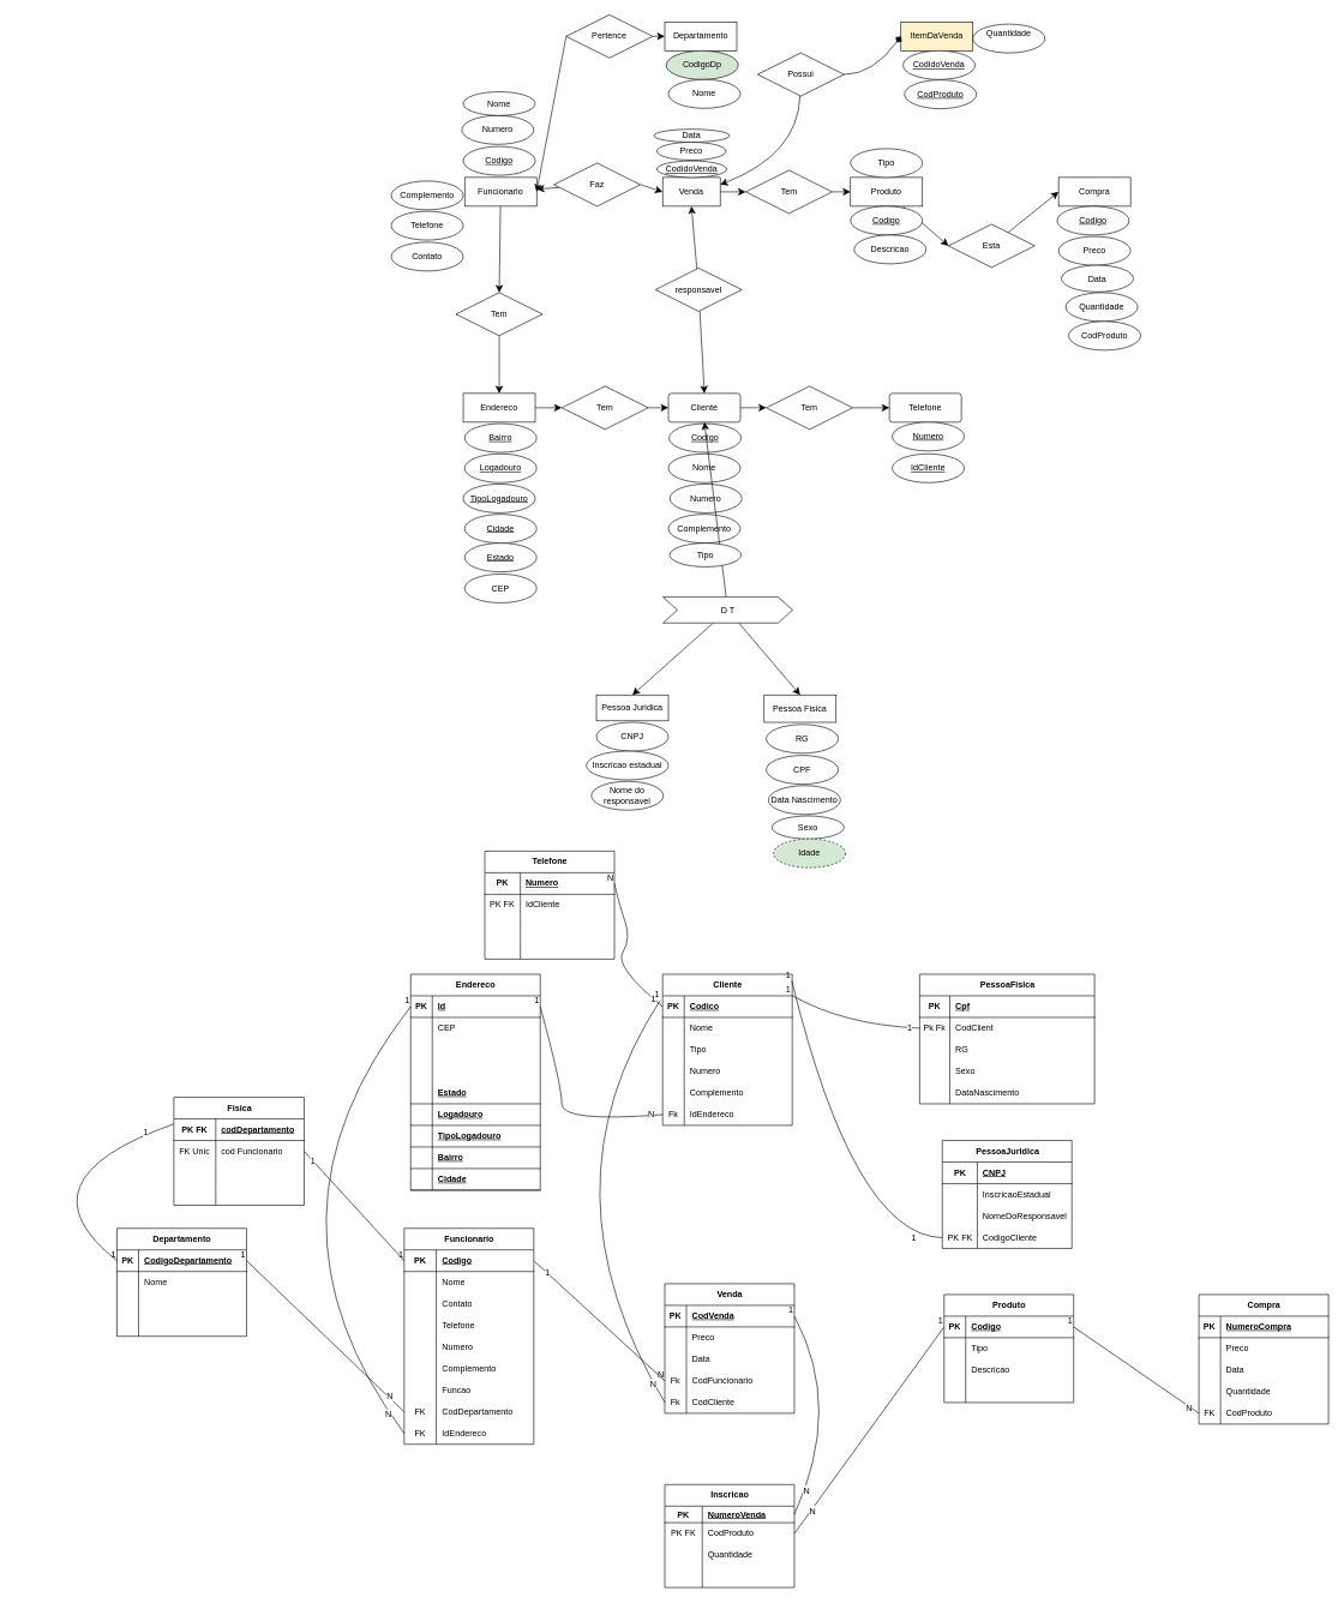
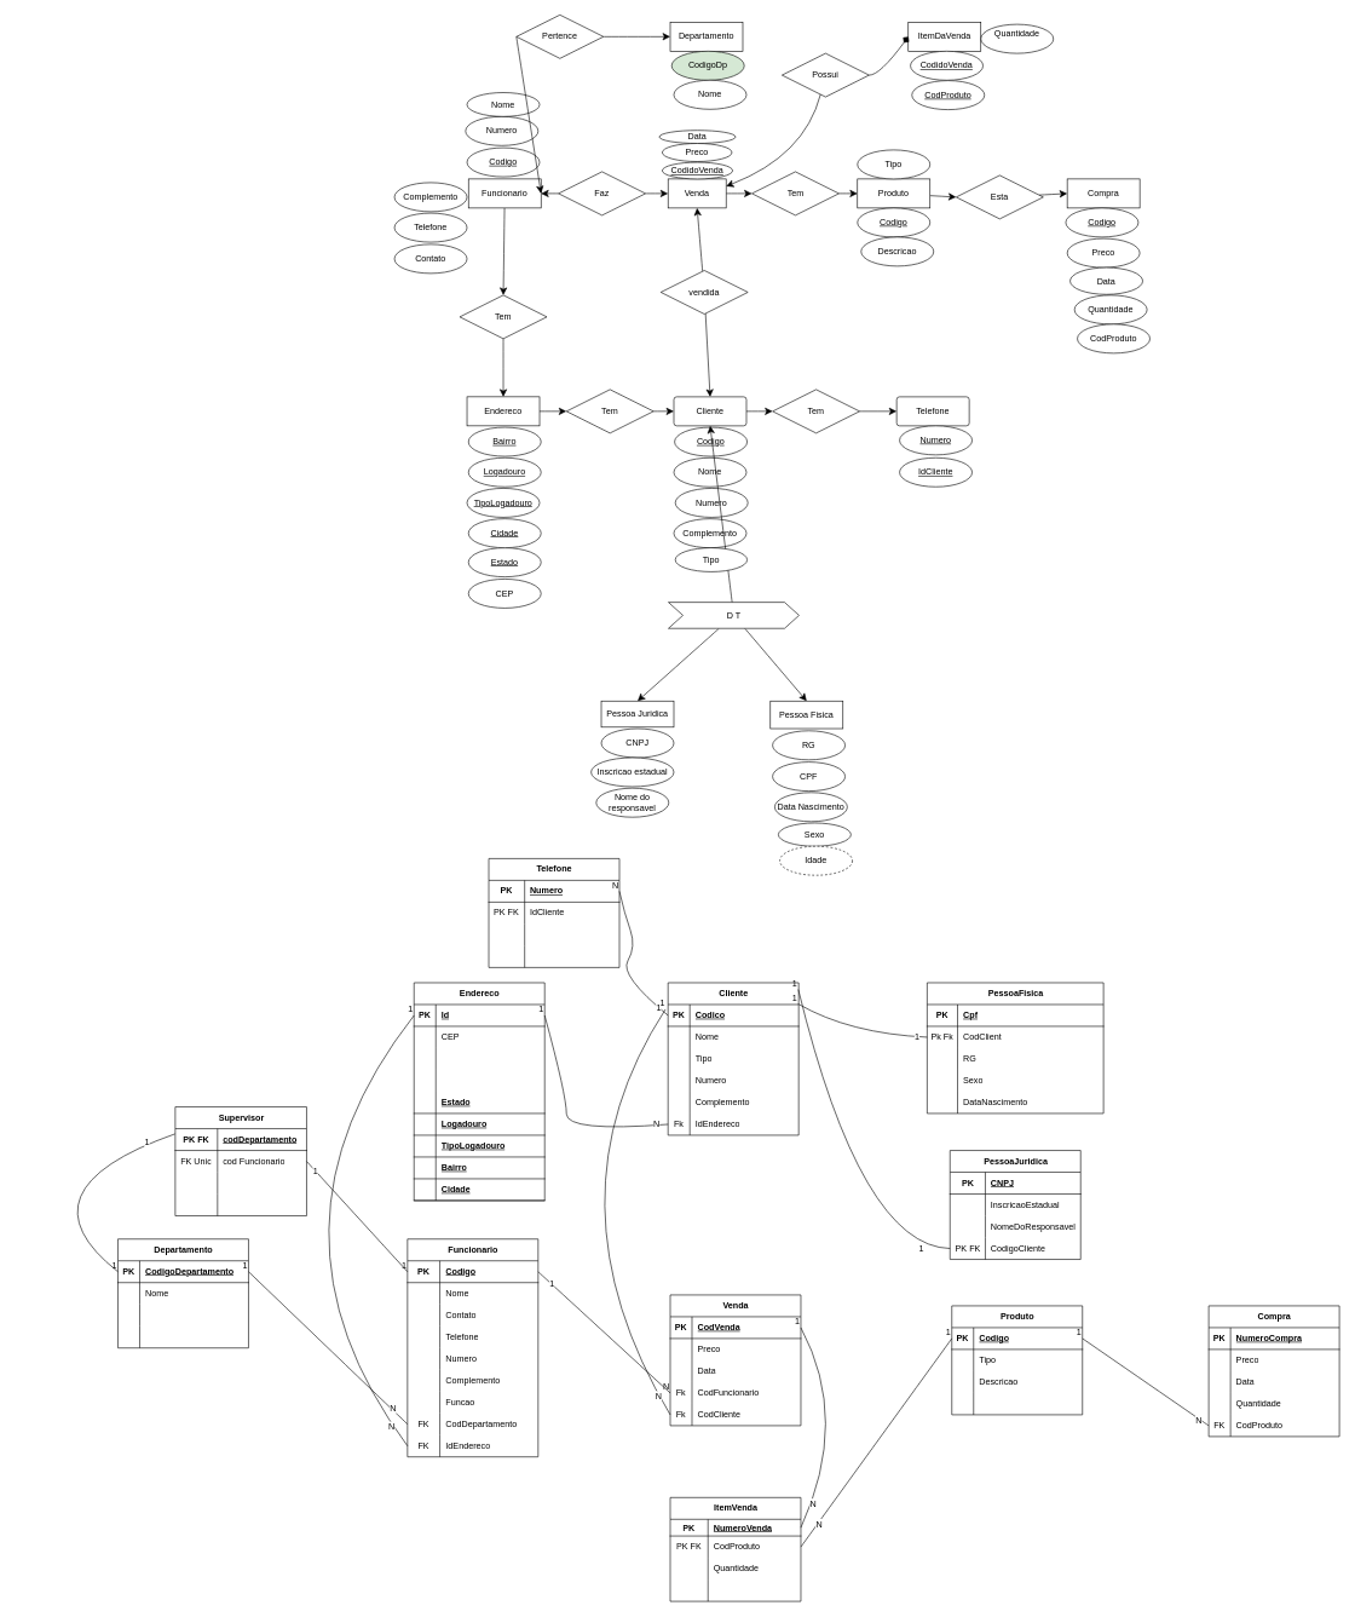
- <mxCell id="50" value="Pertence" style="shape=rhombus;perimeter=rhombusPerimeter;whiteSpace=wrap;html=1;align=center;" vertex="1" parent="1"><mxGeometry x="786" y="20" width="120" height="60" as="geometry" /></mxCell>
+ <mxCell id="50" value="Pertence" style="shape=rhombus;perimeter=rhombusPerimeter;whiteSpace=wrap;html=1;align=center;" vertex="1" parent="1"><mxGeometry x="711" y="20" width="120" height="60" as="geometry" /></mxCell>
- <mxCell id="76" value="ItemDaVenda" style="whiteSpace=wrap;html=1;align=center;fillColor=#fff2cc;" vertex="1" parent="1"><mxGeometry x="1251" y="30" width="100" height="40" as="geometry" /></mxCell>
+ <mxCell id="76" value="ItemDaVenda" style="whiteSpace=wrap;html=1;align=center;" vertex="1" parent="1"><mxGeometry x="1251" y="30" width="100" height="40" as="geometry" /></mxCell>
- <mxCell id="83" value="Possui" style="shape=rhombus;perimeter=rhombusPerimeter;whiteSpace=wrap;html=1;align=center;" vertex="1" parent="1"><mxGeometry x="1052" y="73" width="120" height="60" as="geometry" /></mxCell>
+ <mxCell id="83" value="Possui" style="shape=rhombus;perimeter=rhombusPerimeter;whiteSpace=wrap;html=1;align=center;" vertex="1" parent="1"><mxGeometry x="1077" y="73" width="120" height="60" as="geometry" /></mxCell>
- <mxCell id="62" value="Faz" style="shape=rhombus;perimeter=rhombusPerimeter;whiteSpace=wrap;html=1;align=center;" vertex="1" parent="1"><mxGeometry x="769" y="226" width="120" height="60" as="geometry" /></mxCell>
+ <mxCell id="62" value="Faz" style="shape=rhombus;perimeter=rhombusPerimeter;whiteSpace=wrap;html=1;align=center;" vertex="1" parent="1"><mxGeometry x="769" y="236" width="120" height="60" as="geometry" /></mxCell>
- <mxCell id="73" value="Esta" style="shape=rhombus;perimeter=rhombusPerimeter;whiteSpace=wrap;html=1;align=center;" vertex="1" parent="1"><mxGeometry x="1317" y="311" width="120" height="60" as="geometry" /></mxCell>
+ <mxCell id="73" value="Esta" style="shape=rhombus;perimeter=rhombusPerimeter;whiteSpace=wrap;html=1;align=center;" vertex="1" parent="1"><mxGeometry x="1317" y="241" width="120" height="60" as="geometry" /></mxCell>
- <mxCell id="65" value="responsavel" style="shape=rhombus;perimeter=rhombusPerimeter;whiteSpace=wrap;html=1;align=center;" vertex="1" parent="1"><mxGeometry x="910" y="372" width="120" height="60" as="geometry" /></mxCell>
+ <mxCell id="65" value="vendida" style="shape=rhombus;perimeter=rhombusPerimeter;whiteSpace=wrap;html=1;align=center;" vertex="1" parent="1"><mxGeometry x="910" y="372" width="120" height="60" as="geometry" /></mxCell>
- <mxCell id="31" value="Idade" style="ellipse;whiteSpace=wrap;html=1;align=center;dashed=1;fillColor=#d5e8d4;" vertex="1" parent="1"><mxGeometry x="1074" y="1165" width="100" height="40" as="geometry" /></mxCell>
+ <mxCell id="31" value="Idade" style="ellipse;whiteSpace=wrap;html=1;align=center;dashed=1;" vertex="1" parent="1"><mxGeometry x="1074" y="1165" width="100" height="40" as="geometry" /></mxCell>
- <mxCell id="308" value="Fisica" style="shape=table;startSize=30;container=1;collapsible=1;childLayout=tableLayout;fixedRows=1;rowLines=0;fontStyle=1;align=center;resizeLast=1;html=1;" vertex="1" parent="1"><mxGeometry x="241" y="1524" width="181" height="150" as="geometry" /></mxCell>
+ <mxCell id="308" value="Supervisor" style="shape=table;startSize=30;container=1;collapsible=1;childLayout=tableLayout;fixedRows=1;rowLines=0;fontStyle=1;align=center;resizeLast=1;html=1;" vertex="1" parent="1"><mxGeometry x="241" y="1524" width="181" height="150" as="geometry" /></mxCell>
- <mxCell id="289" value="Inscricao" style="shape=table;startSize=30;container=1;collapsible=1;childLayout=tableLayout;fixedRows=1;rowLines=0;fontStyle=1;align=center;resizeLast=1;html=1;" vertex="1" parent="1"><mxGeometry x="923" y="2062" width="180" height="143" as="geometry" /></mxCell>
+ <mxCell id="289" value="ItemVenda" style="shape=table;startSize=30;container=1;collapsible=1;childLayout=tableLayout;fixedRows=1;rowLines=0;fontStyle=1;align=center;resizeLast=1;html=1;" vertex="1" parent="1"><mxGeometry x="923" y="2062" width="180" height="143" as="geometry" /></mxCell>
